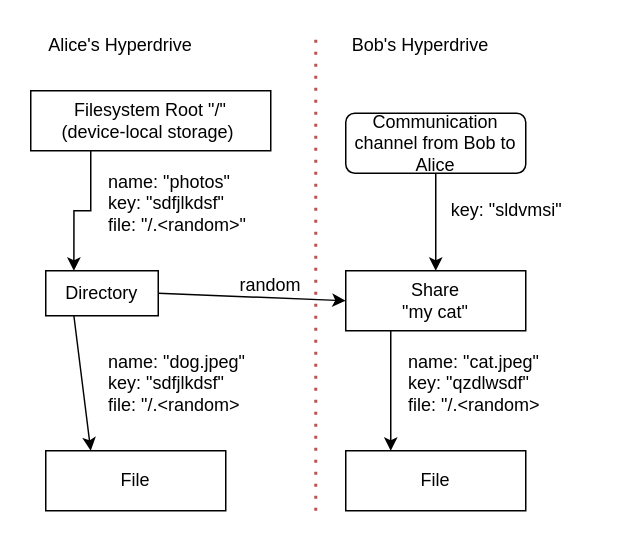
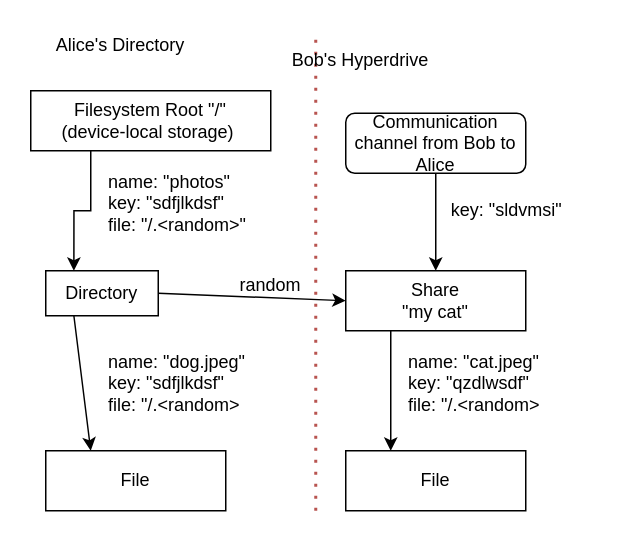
- <mxCell id="19" value="Alice's Hyperdrive" style="text;html=1;strokeColor=none;fillColor=none;align=center;verticalAlign=middle;whiteSpace=wrap;rounded=0;" parent="1" vertex="1"><mxGeometry x="30" y="20" width="100" height="20" as="geometry" /></mxCell>
+ <mxCell id="19" value="Alice's Directory" style="text;html=1;strokeColor=none;fillColor=none;align=center;verticalAlign=middle;whiteSpace=wrap;rounded=0;" parent="1" vertex="1"><mxGeometry x="30" y="20" width="100" height="20" as="geometry" /></mxCell>
- <mxCell id="20" value="Bob's Hyperdrive" style="text;html=1;strokeColor=none;fillColor=none;align=center;verticalAlign=middle;whiteSpace=wrap;rounded=0;" parent="1" vertex="1"><mxGeometry x="230" y="20" width="100" height="20" as="geometry" /></mxCell>
+ <mxCell id="20" value="Bob's Hyperdrive" style="text;html=1;strokeColor=none;fillColor=none;align=center;verticalAlign=middle;whiteSpace=wrap;rounded=0;" parent="1" vertex="1"><mxGeometry x="190" y="30" width="100" height="20" as="geometry" /></mxCell>
